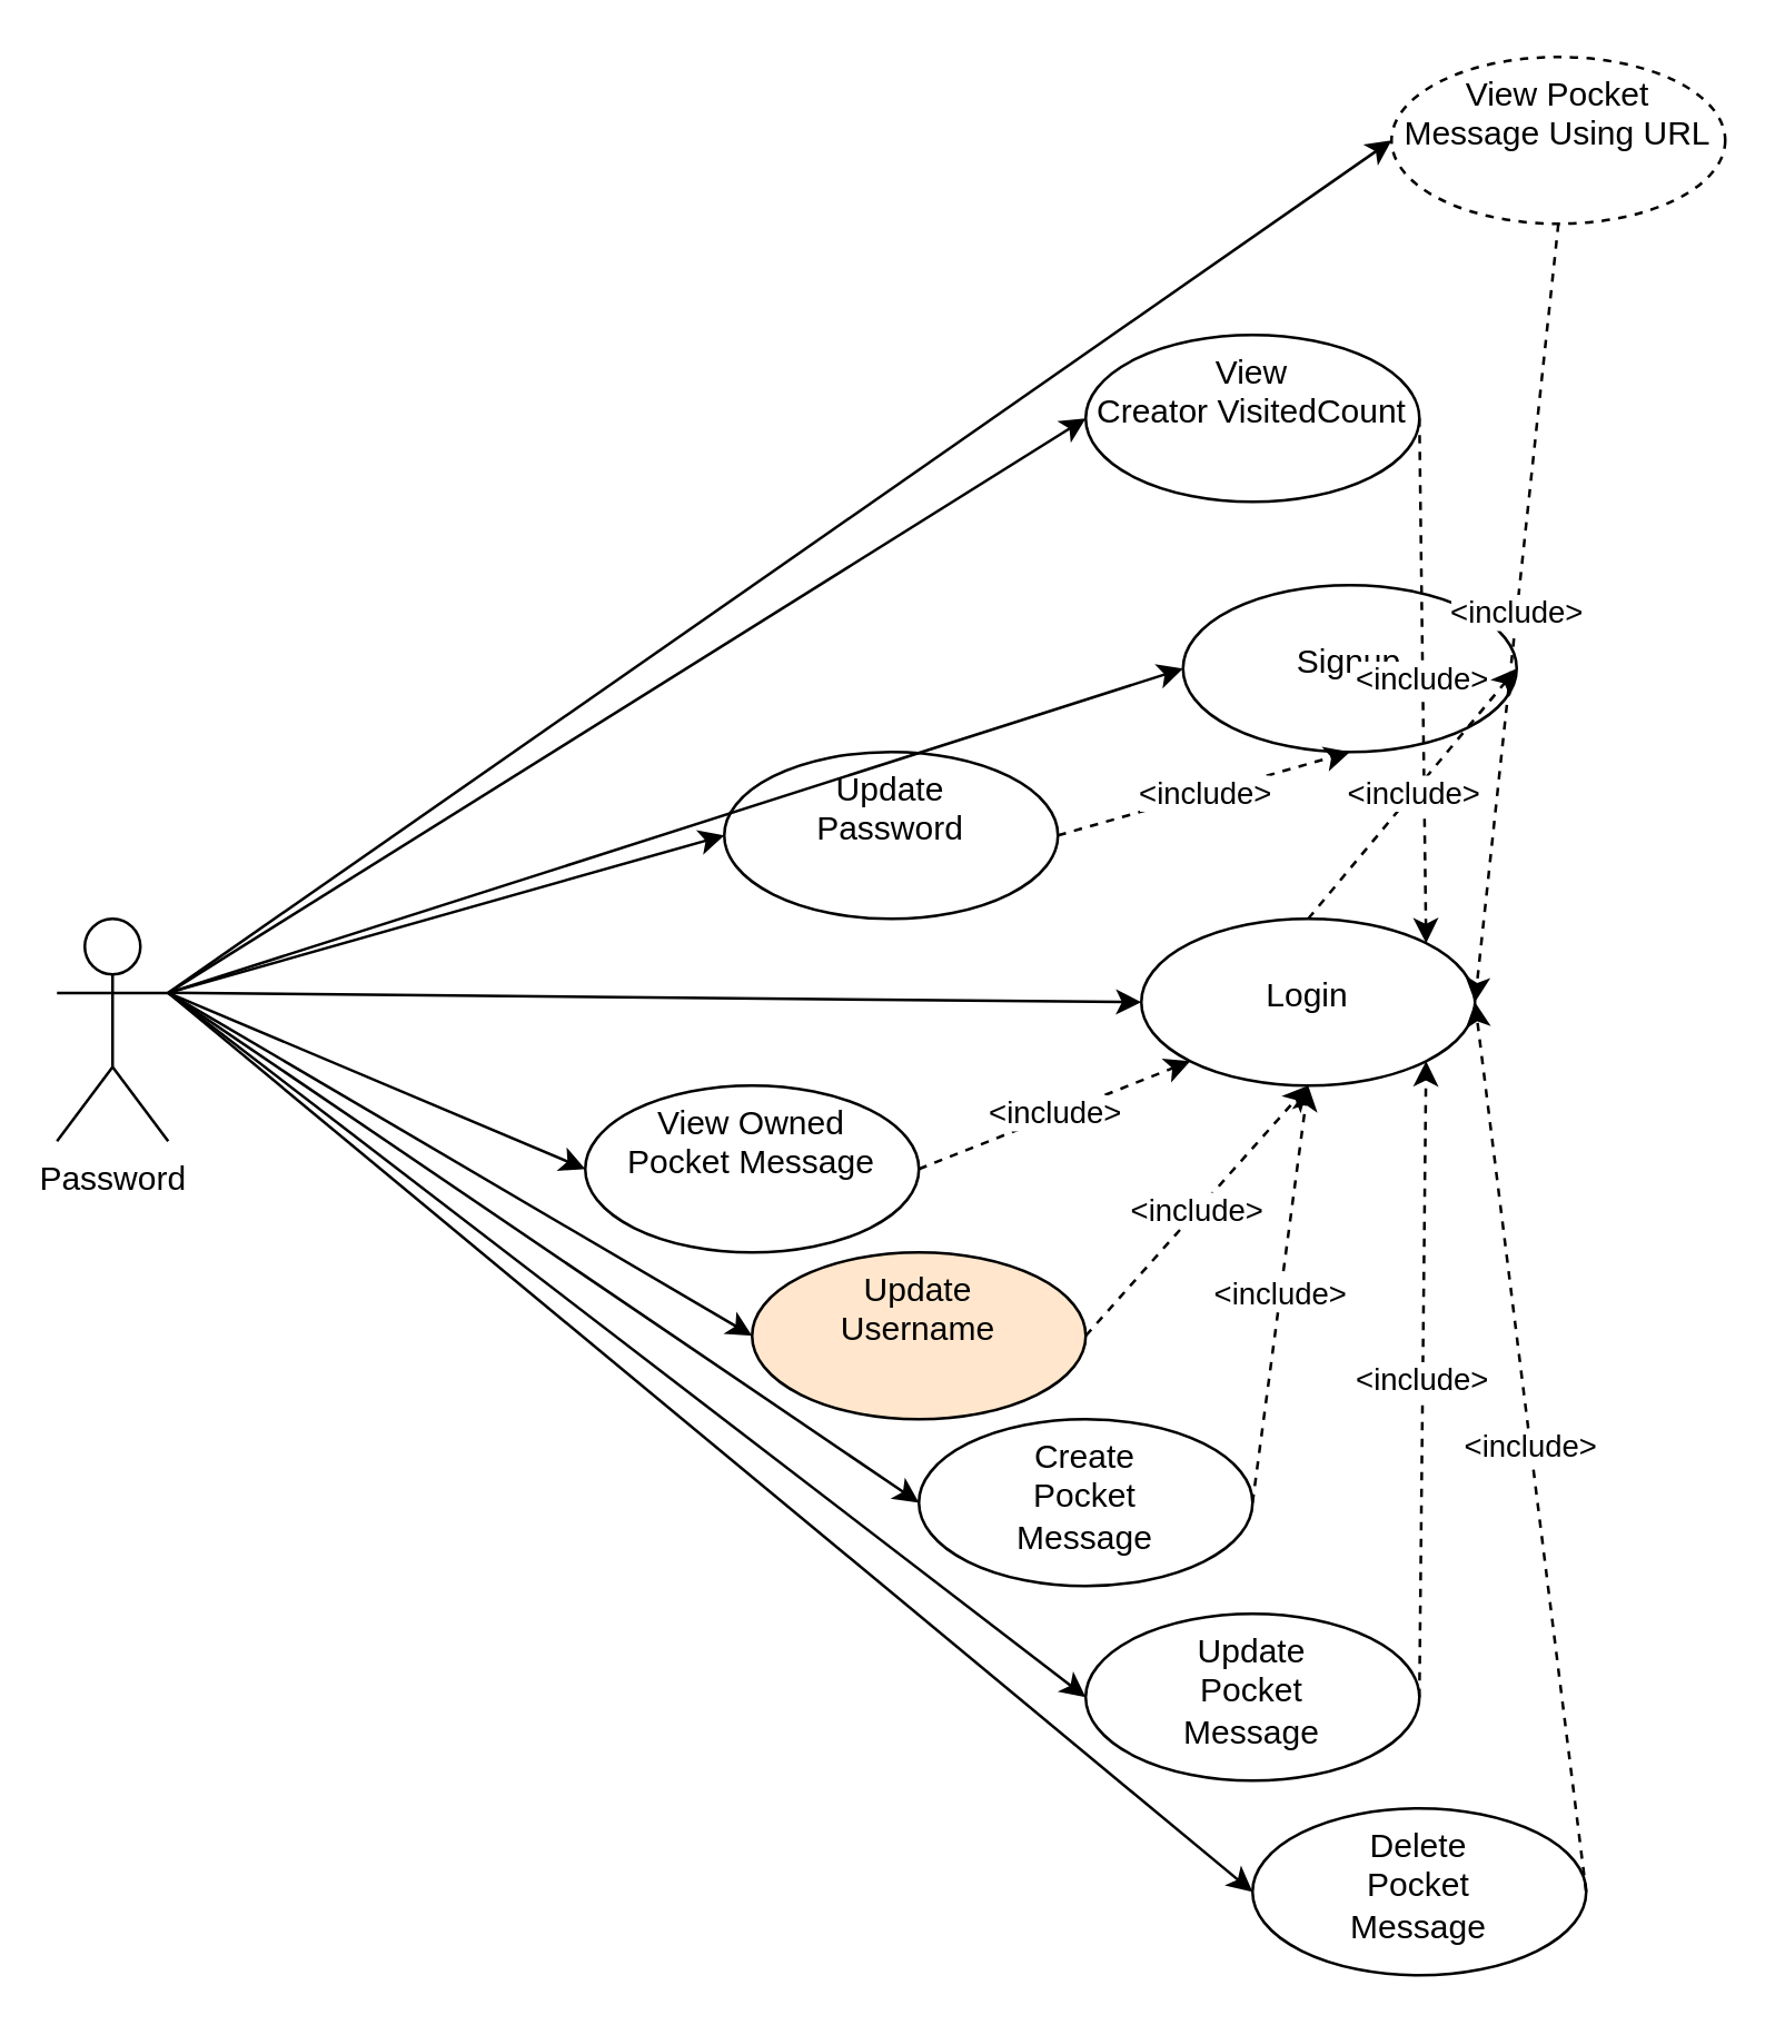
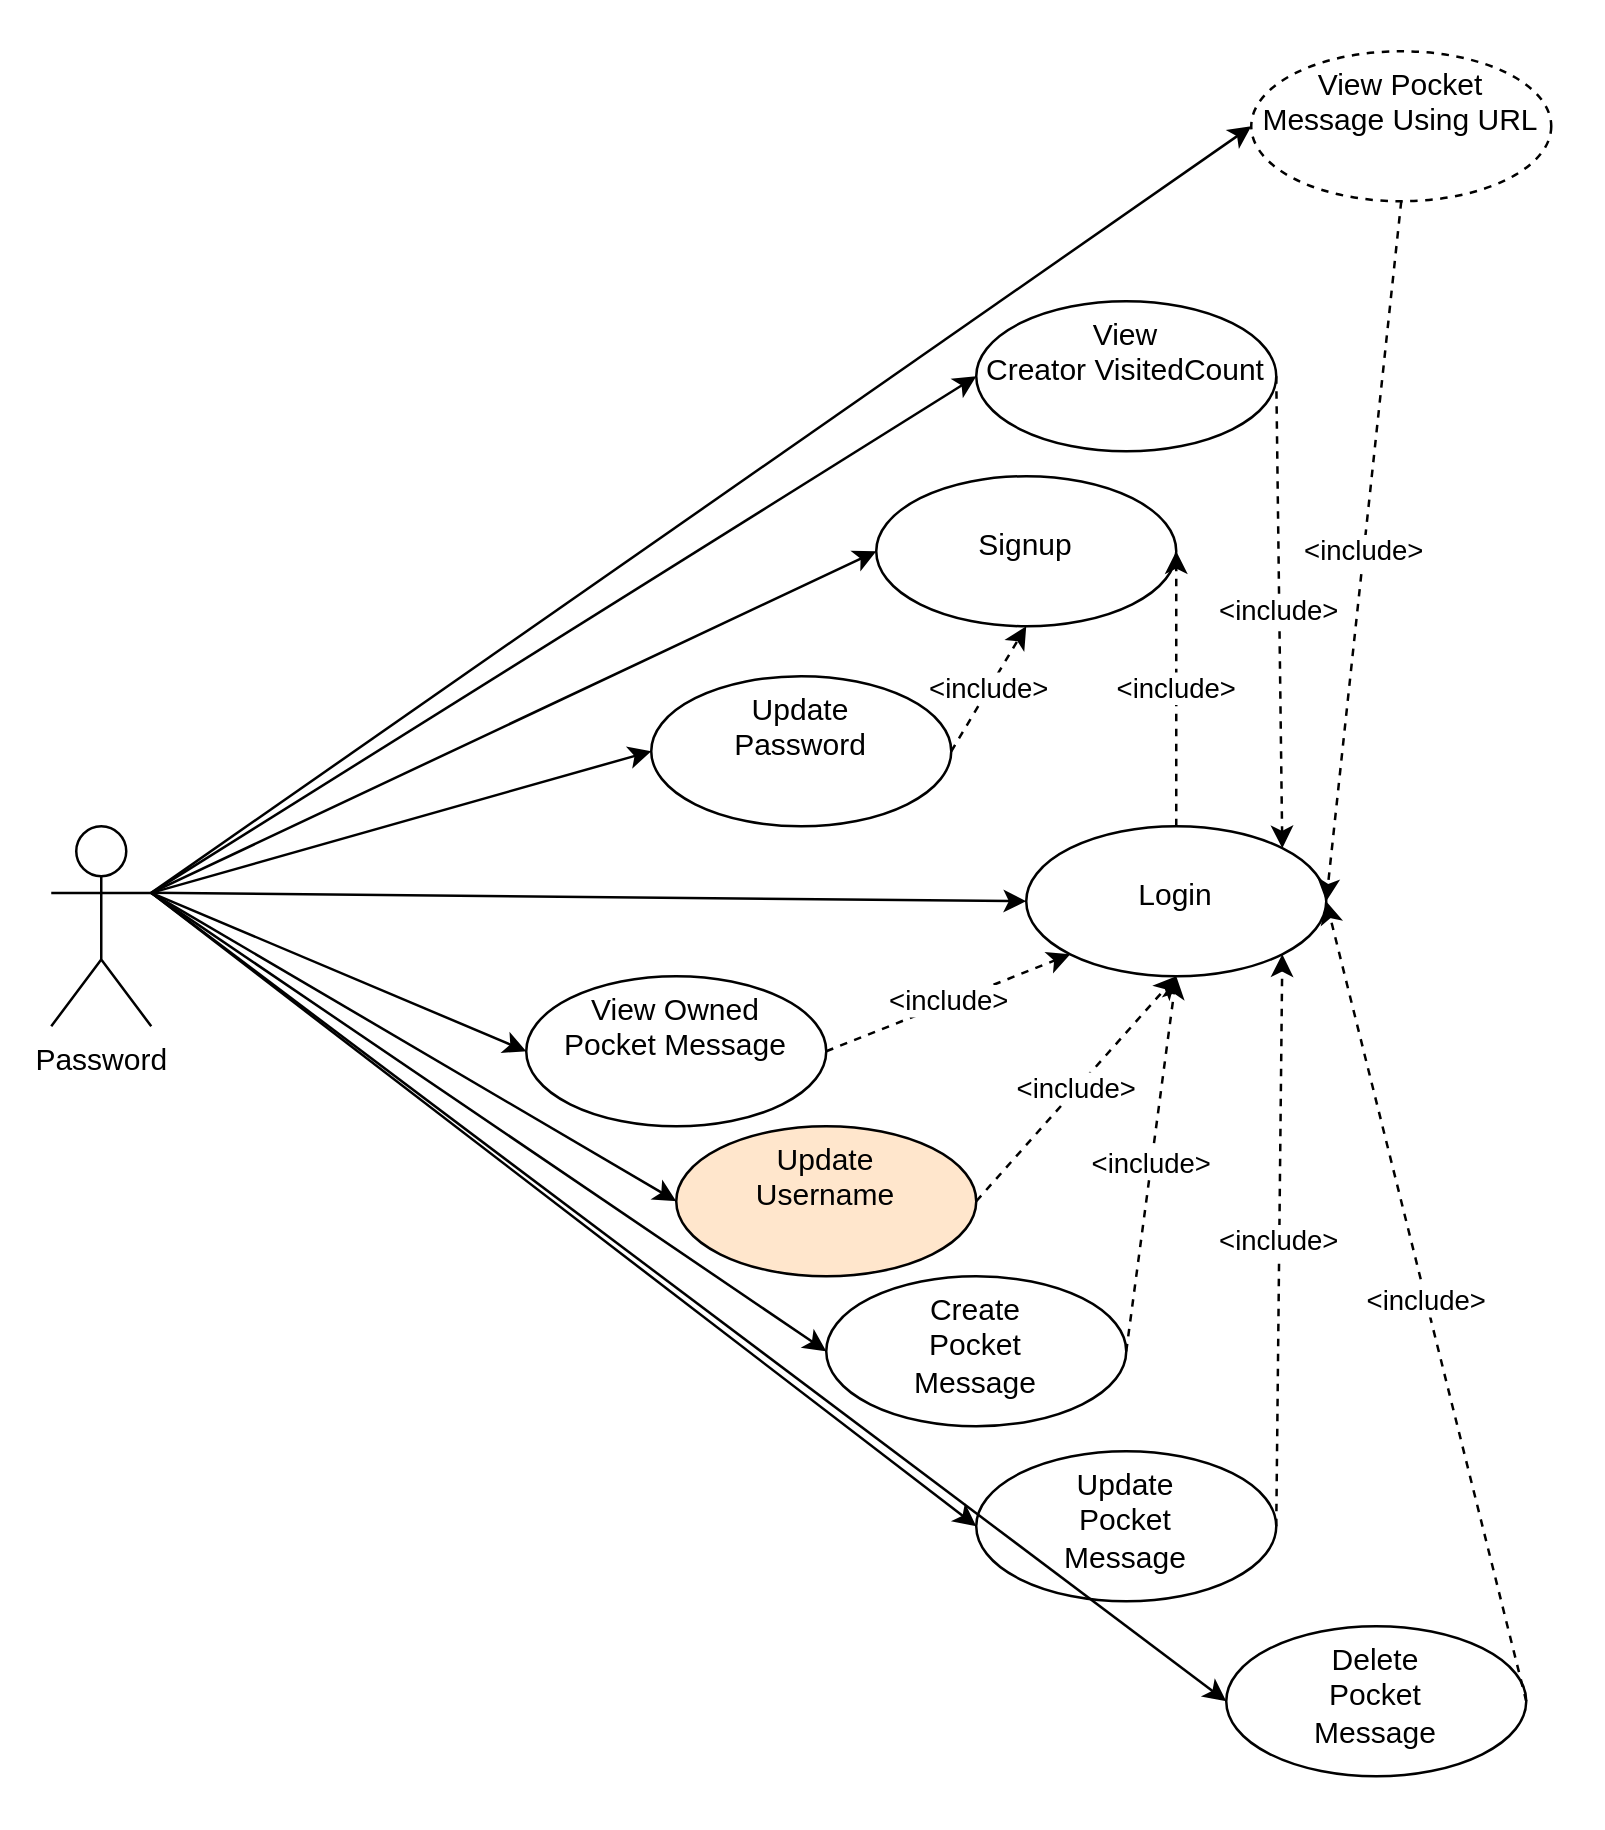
- <mxCell id="3" value="&lt;br&gt;Signup" style="ellipse;whiteSpace=wrap;html=1;verticalAlign=top;" parent="1" vertex="1"><mxGeometry x="425" y="210" width="120" height="60" as="geometry" /></mxCell>
+ <mxCell id="3" value="&lt;br&gt;Signup" style="ellipse;whiteSpace=wrap;html=1;verticalAlign=top;" parent="1" vertex="1"><mxGeometry x="350" y="190" width="120" height="60" as="geometry" /></mxCell>
- <mxCell id="9" value="Delete&lt;br&gt;Pocket&lt;br&gt;Message" style="ellipse;whiteSpace=wrap;html=1;verticalAlign=top;" parent="1" vertex="1"><mxGeometry x="450" y="650" width="120" height="60" as="geometry" /></mxCell>
+ <mxCell id="9" value="Delete&lt;br&gt;Pocket&lt;br&gt;Message" style="ellipse;whiteSpace=wrap;html=1;verticalAlign=top;" parent="1" vertex="1"><mxGeometry x="490" y="650" width="120" height="60" as="geometry" /></mxCell>
